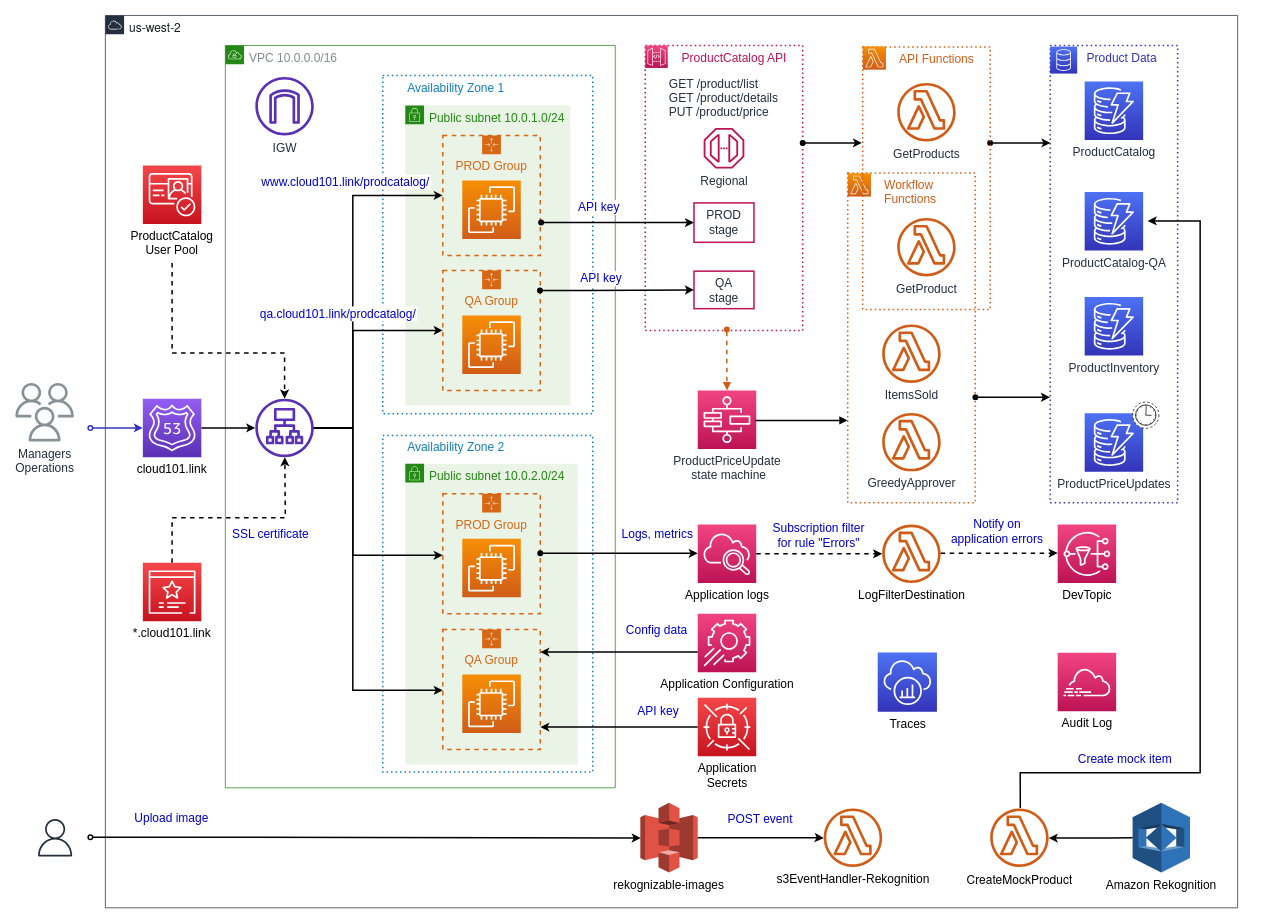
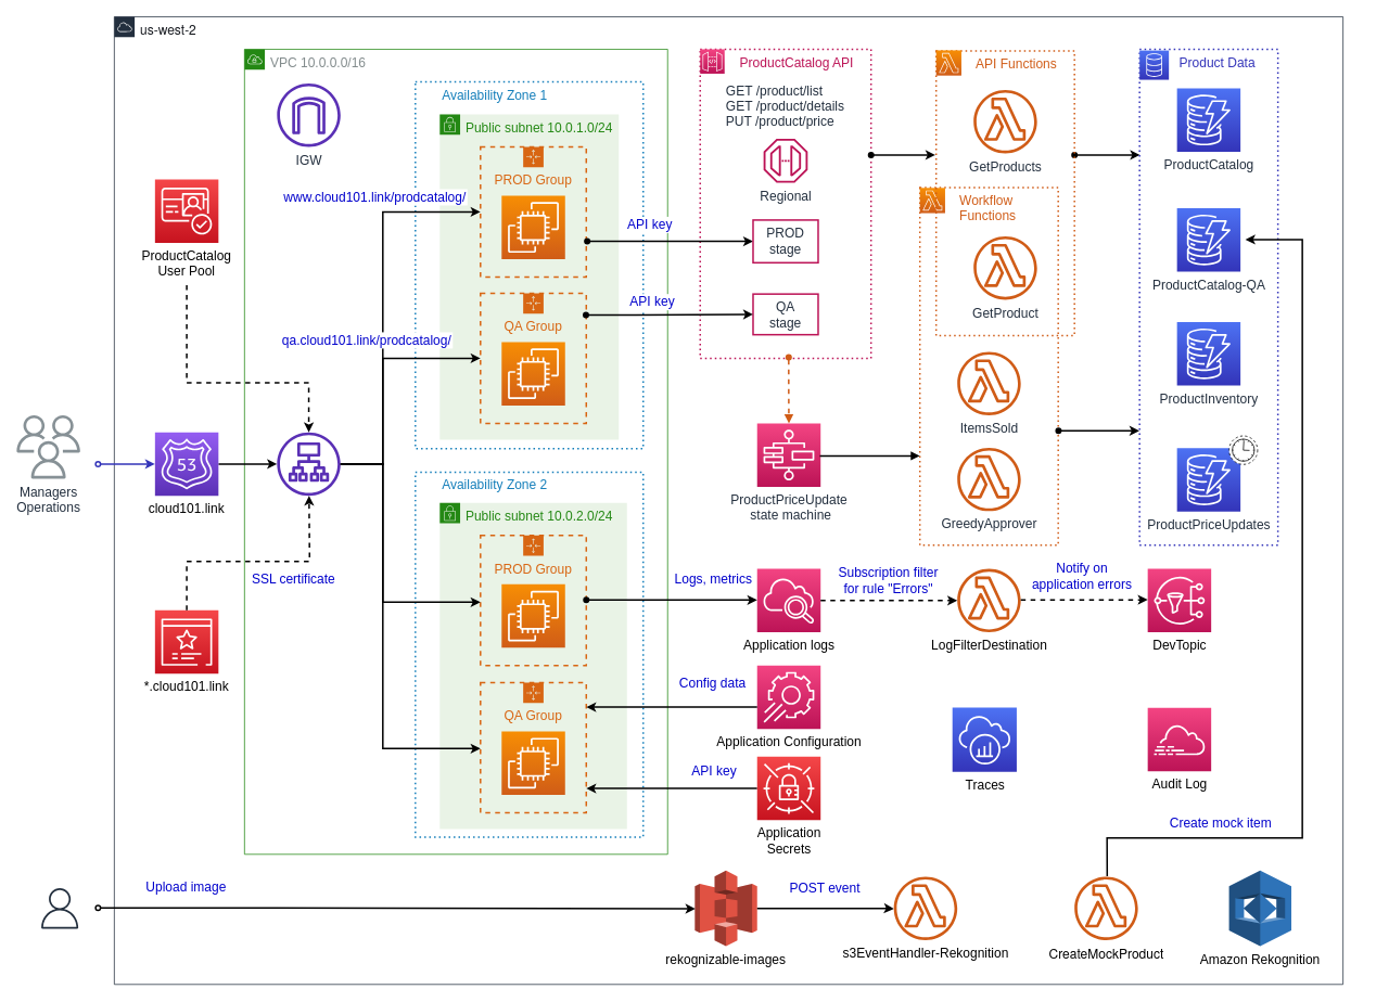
- <mxCell id="81" style="edgeStyle=elbowEdgeStyle;jumpStyle=none;orthogonalLoop=1;jettySize=auto;html=1;fontSize=16;startArrow=classic;startFill=1;endArrow=none;endFill=0;strokeWidth=2;rounded=0;entryX=0;entryY=0.5;entryDx=0;entryDy=0;entryPerimeter=0;" parent="1" source="77" target="78" edge="1"><mxGeometry relative="1" as="geometry"><Array as="points"><mxPoint x="1480" y="1117" /><mxPoint x="1420" y="899" /><mxPoint x="1440" y="935" /><mxPoint x="1410" y="746" /><mxPoint x="1430" y="738" /><mxPoint x="1490" y="760" /><mxPoint x="1420" y="738.29" /><mxPoint x="1500" y="727.29" /><mxPoint x="1470" y="727.29" /><mxPoint x="1520" y="658.29" /><mxPoint x="1500" y="648.29" /></Array><mxPoint x="1400" y="779" as="sourcePoint" /><mxPoint x="1430" y="778" as="targetPoint" /></mxGeometry></mxCell>
